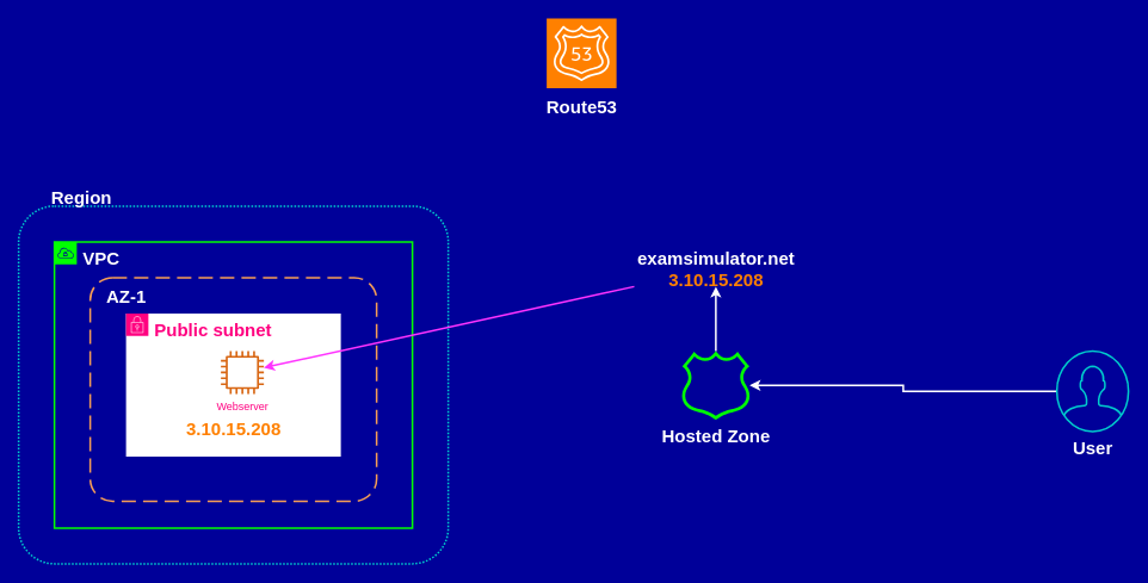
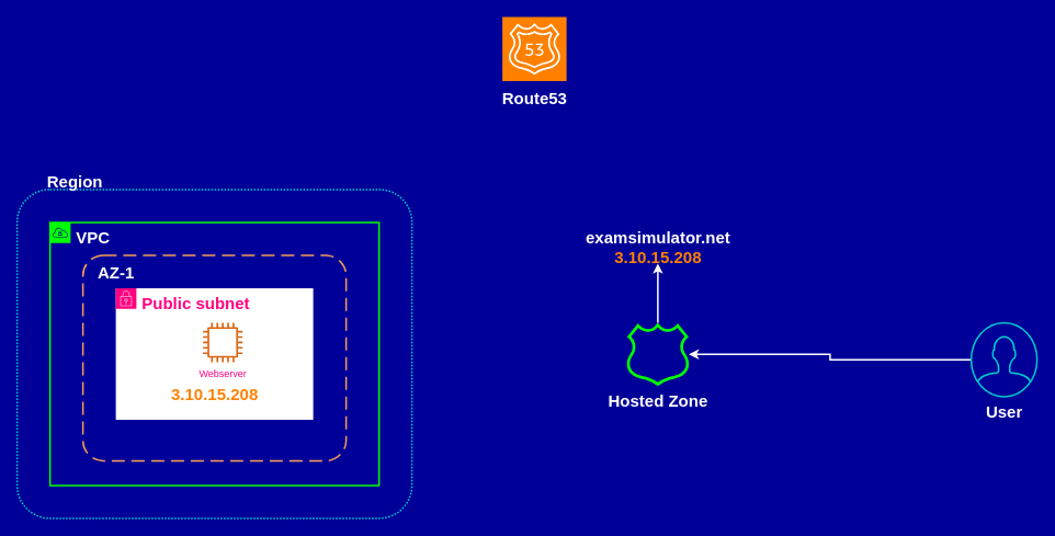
- <mxCell id="15" style="rounded=0;orthogonalLoop=1;jettySize=auto;html=1;strokeWidth=2;strokeColor=#FF33FF;" edge="1" parent="1" source="16" target="10"><mxGeometry relative="1" as="geometry" /></mxCell>
